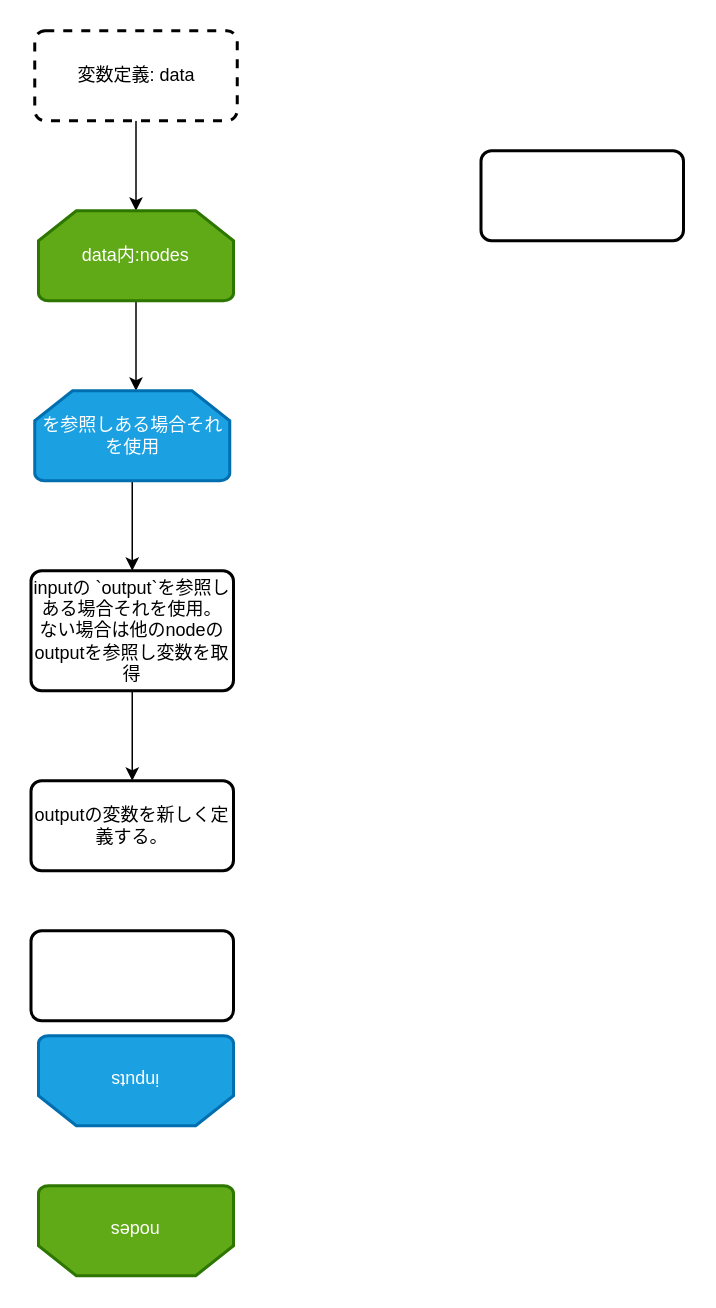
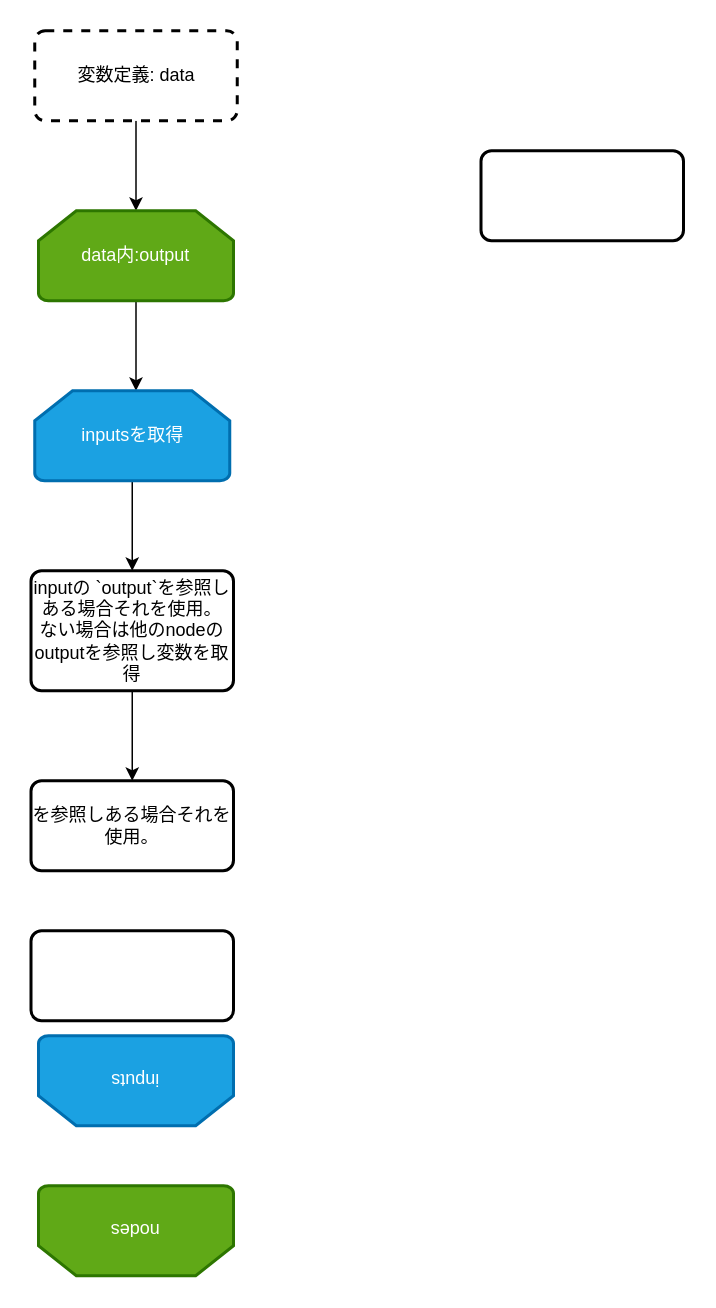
- <mxCell id="5" value="data内:nodes" style="strokeWidth=2;html=1;shape=mxgraph.flowchart.loop_limit;whiteSpace=wrap;fillColor=#60a917;strokeColor=#2D7600;fontColor=#ffffff;" vertex="1" parent="1"><mxGeometry x="25" y="140" width="130" height="60" as="geometry" /></mxCell>
+ <mxCell id="5" value="data内:output" style="strokeWidth=2;html=1;shape=mxgraph.flowchart.loop_limit;whiteSpace=wrap;fillColor=#60a917;strokeColor=#2D7600;fontColor=#ffffff;" vertex="1" parent="1"><mxGeometry x="25" y="140" width="130" height="60" as="geometry" /></mxCell>
- <mxCell id="9" value="を参照しある場合それを使用" style="strokeWidth=2;html=1;shape=mxgraph.flowchart.loop_limit;whiteSpace=wrap;fillColor=#1ba1e2;strokeColor=#006EAF;fontColor=#ffffff;" vertex="1" parent="1"><mxGeometry x="22.5" y="260" width="130" height="60" as="geometry" /></mxCell>
+ <mxCell id="9" value="inputsを取得" style="strokeWidth=2;html=1;shape=mxgraph.flowchart.loop_limit;whiteSpace=wrap;fillColor=#1ba1e2;strokeColor=#006EAF;fontColor=#ffffff;" vertex="1" parent="1"><mxGeometry x="22.5" y="260" width="130" height="60" as="geometry" /></mxCell>
- <mxCell id="13" value="outputの変数を新しく定義する。" style="rounded=1;whiteSpace=wrap;html=1;absoluteArcSize=1;arcSize=14;strokeWidth=2;" vertex="1" parent="1"><mxGeometry x="20" y="520" width="135" height="60" as="geometry" /></mxCell>
+ <mxCell id="13" value="を参照しある場合それを使用。" style="rounded=1;whiteSpace=wrap;html=1;absoluteArcSize=1;arcSize=14;strokeWidth=2;" vertex="1" parent="1"><mxGeometry x="20" y="520" width="135" height="60" as="geometry" /></mxCell>
